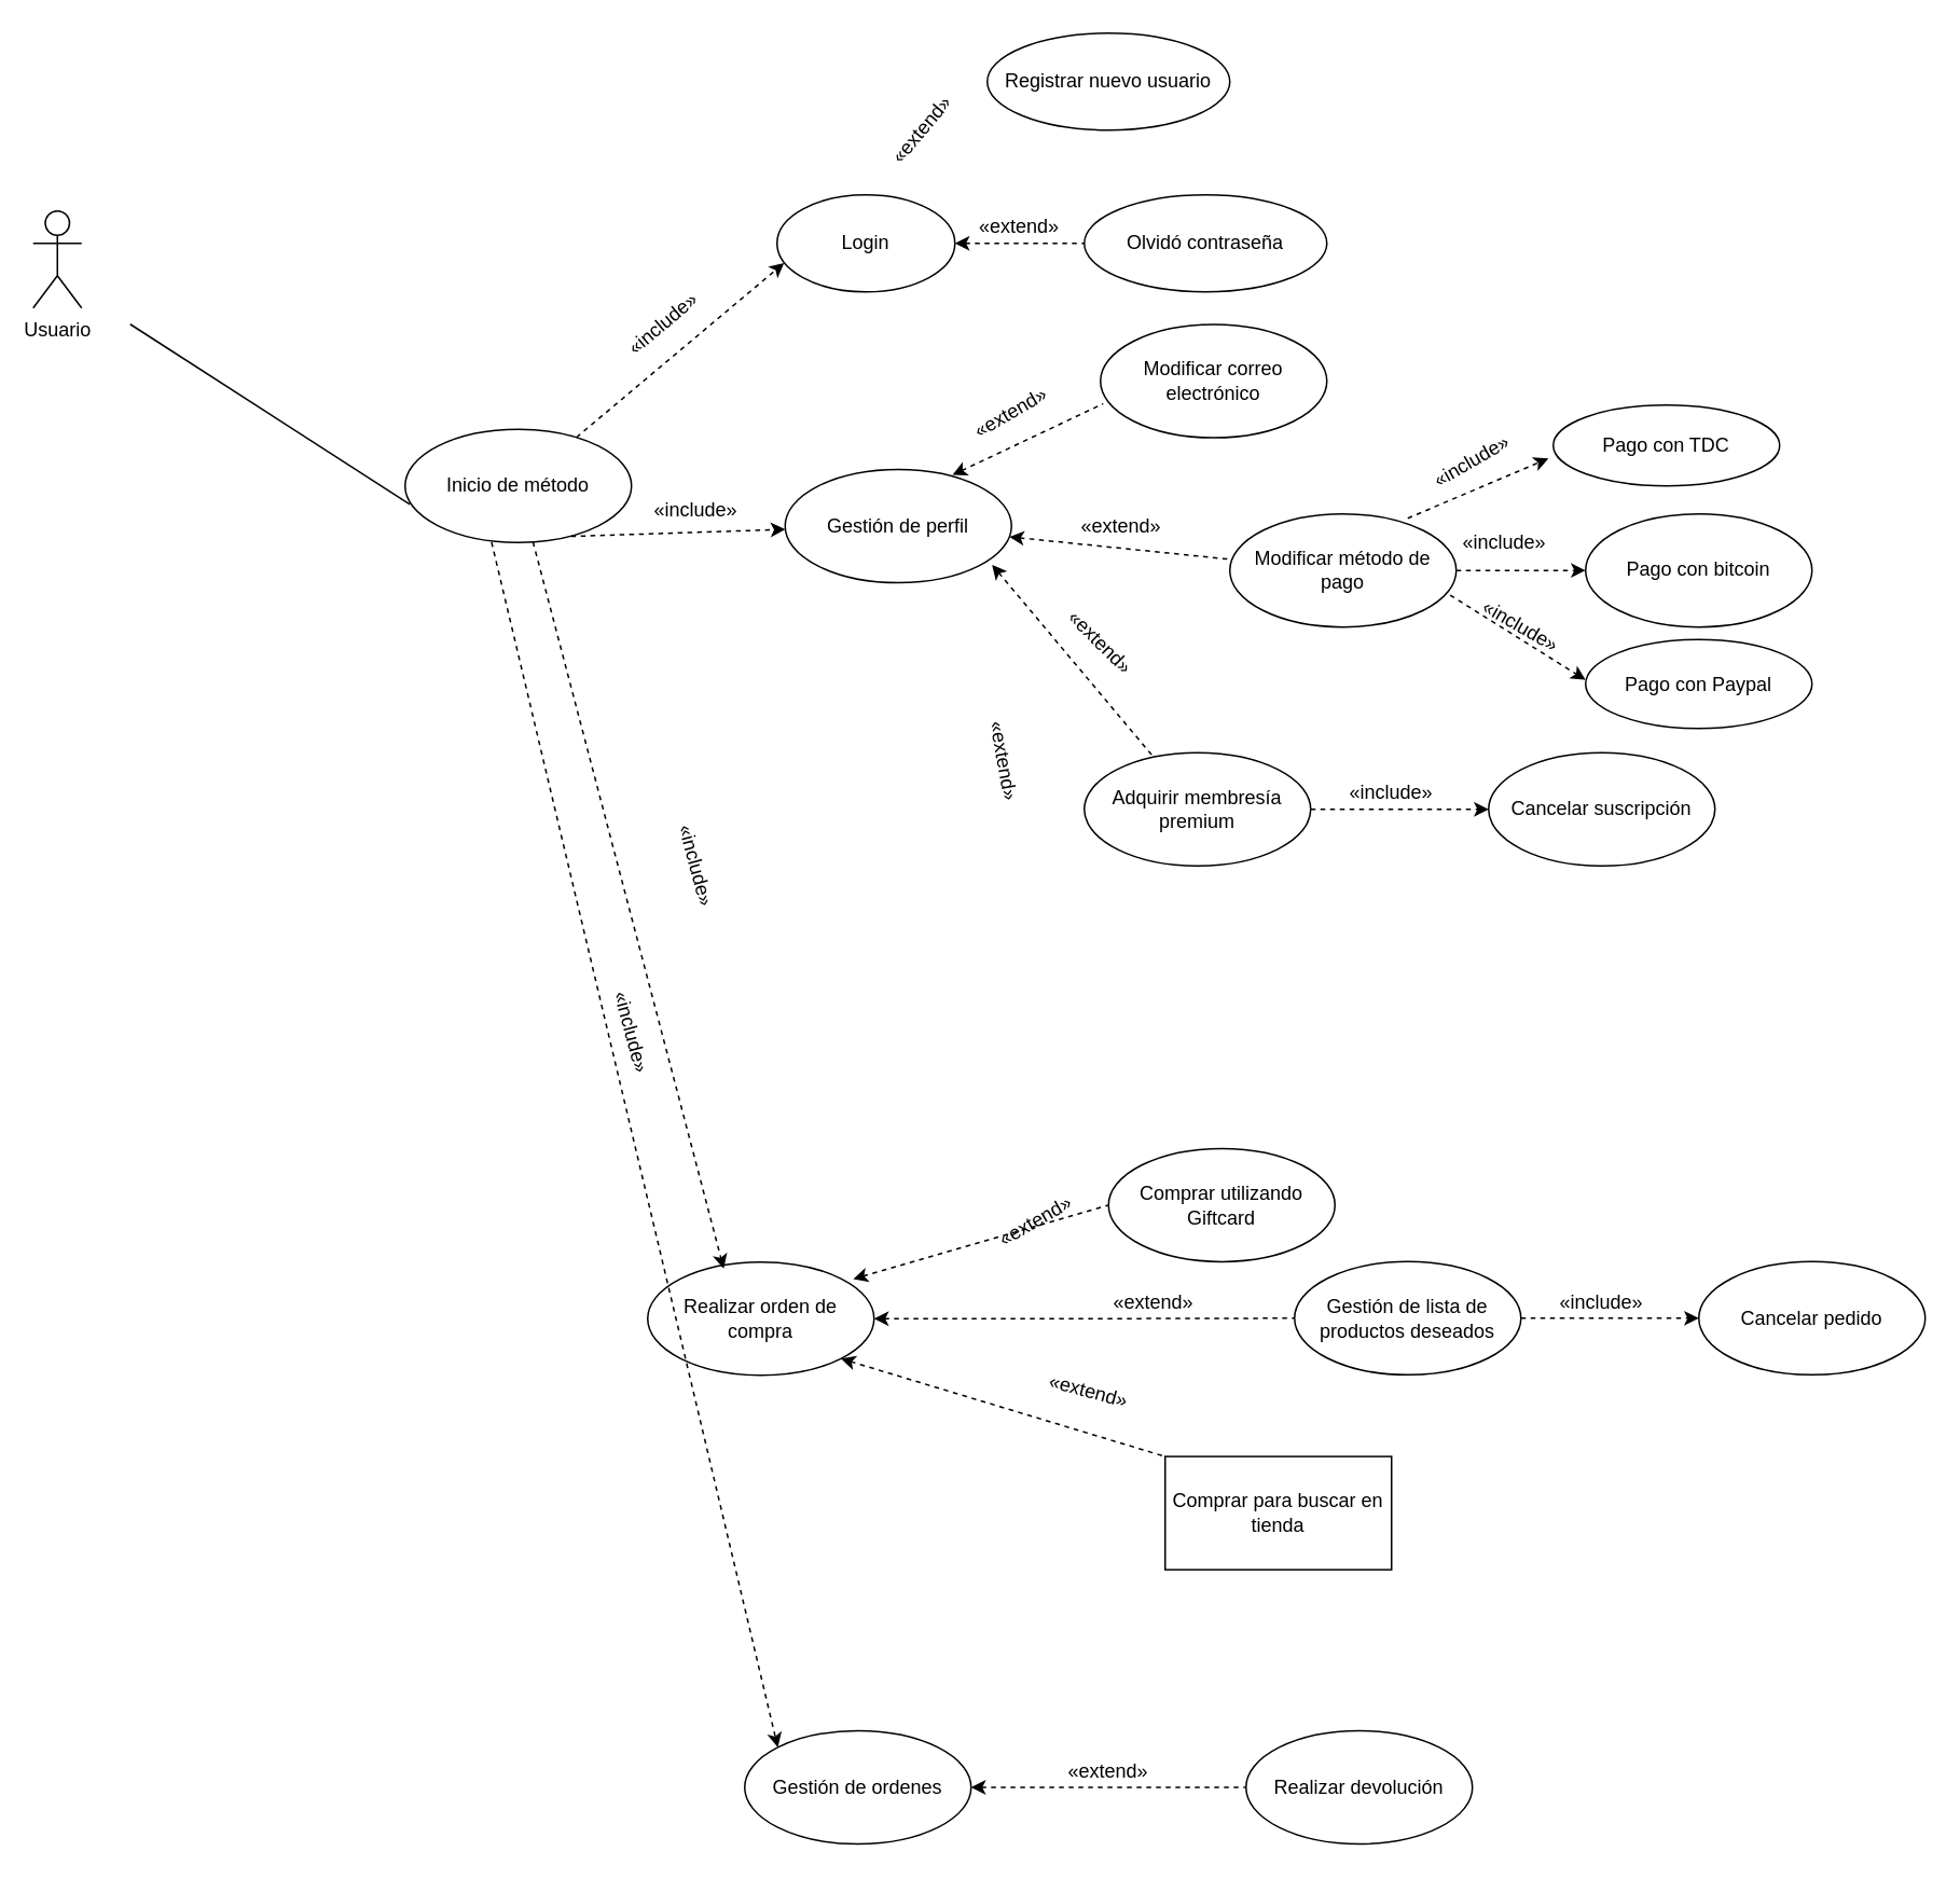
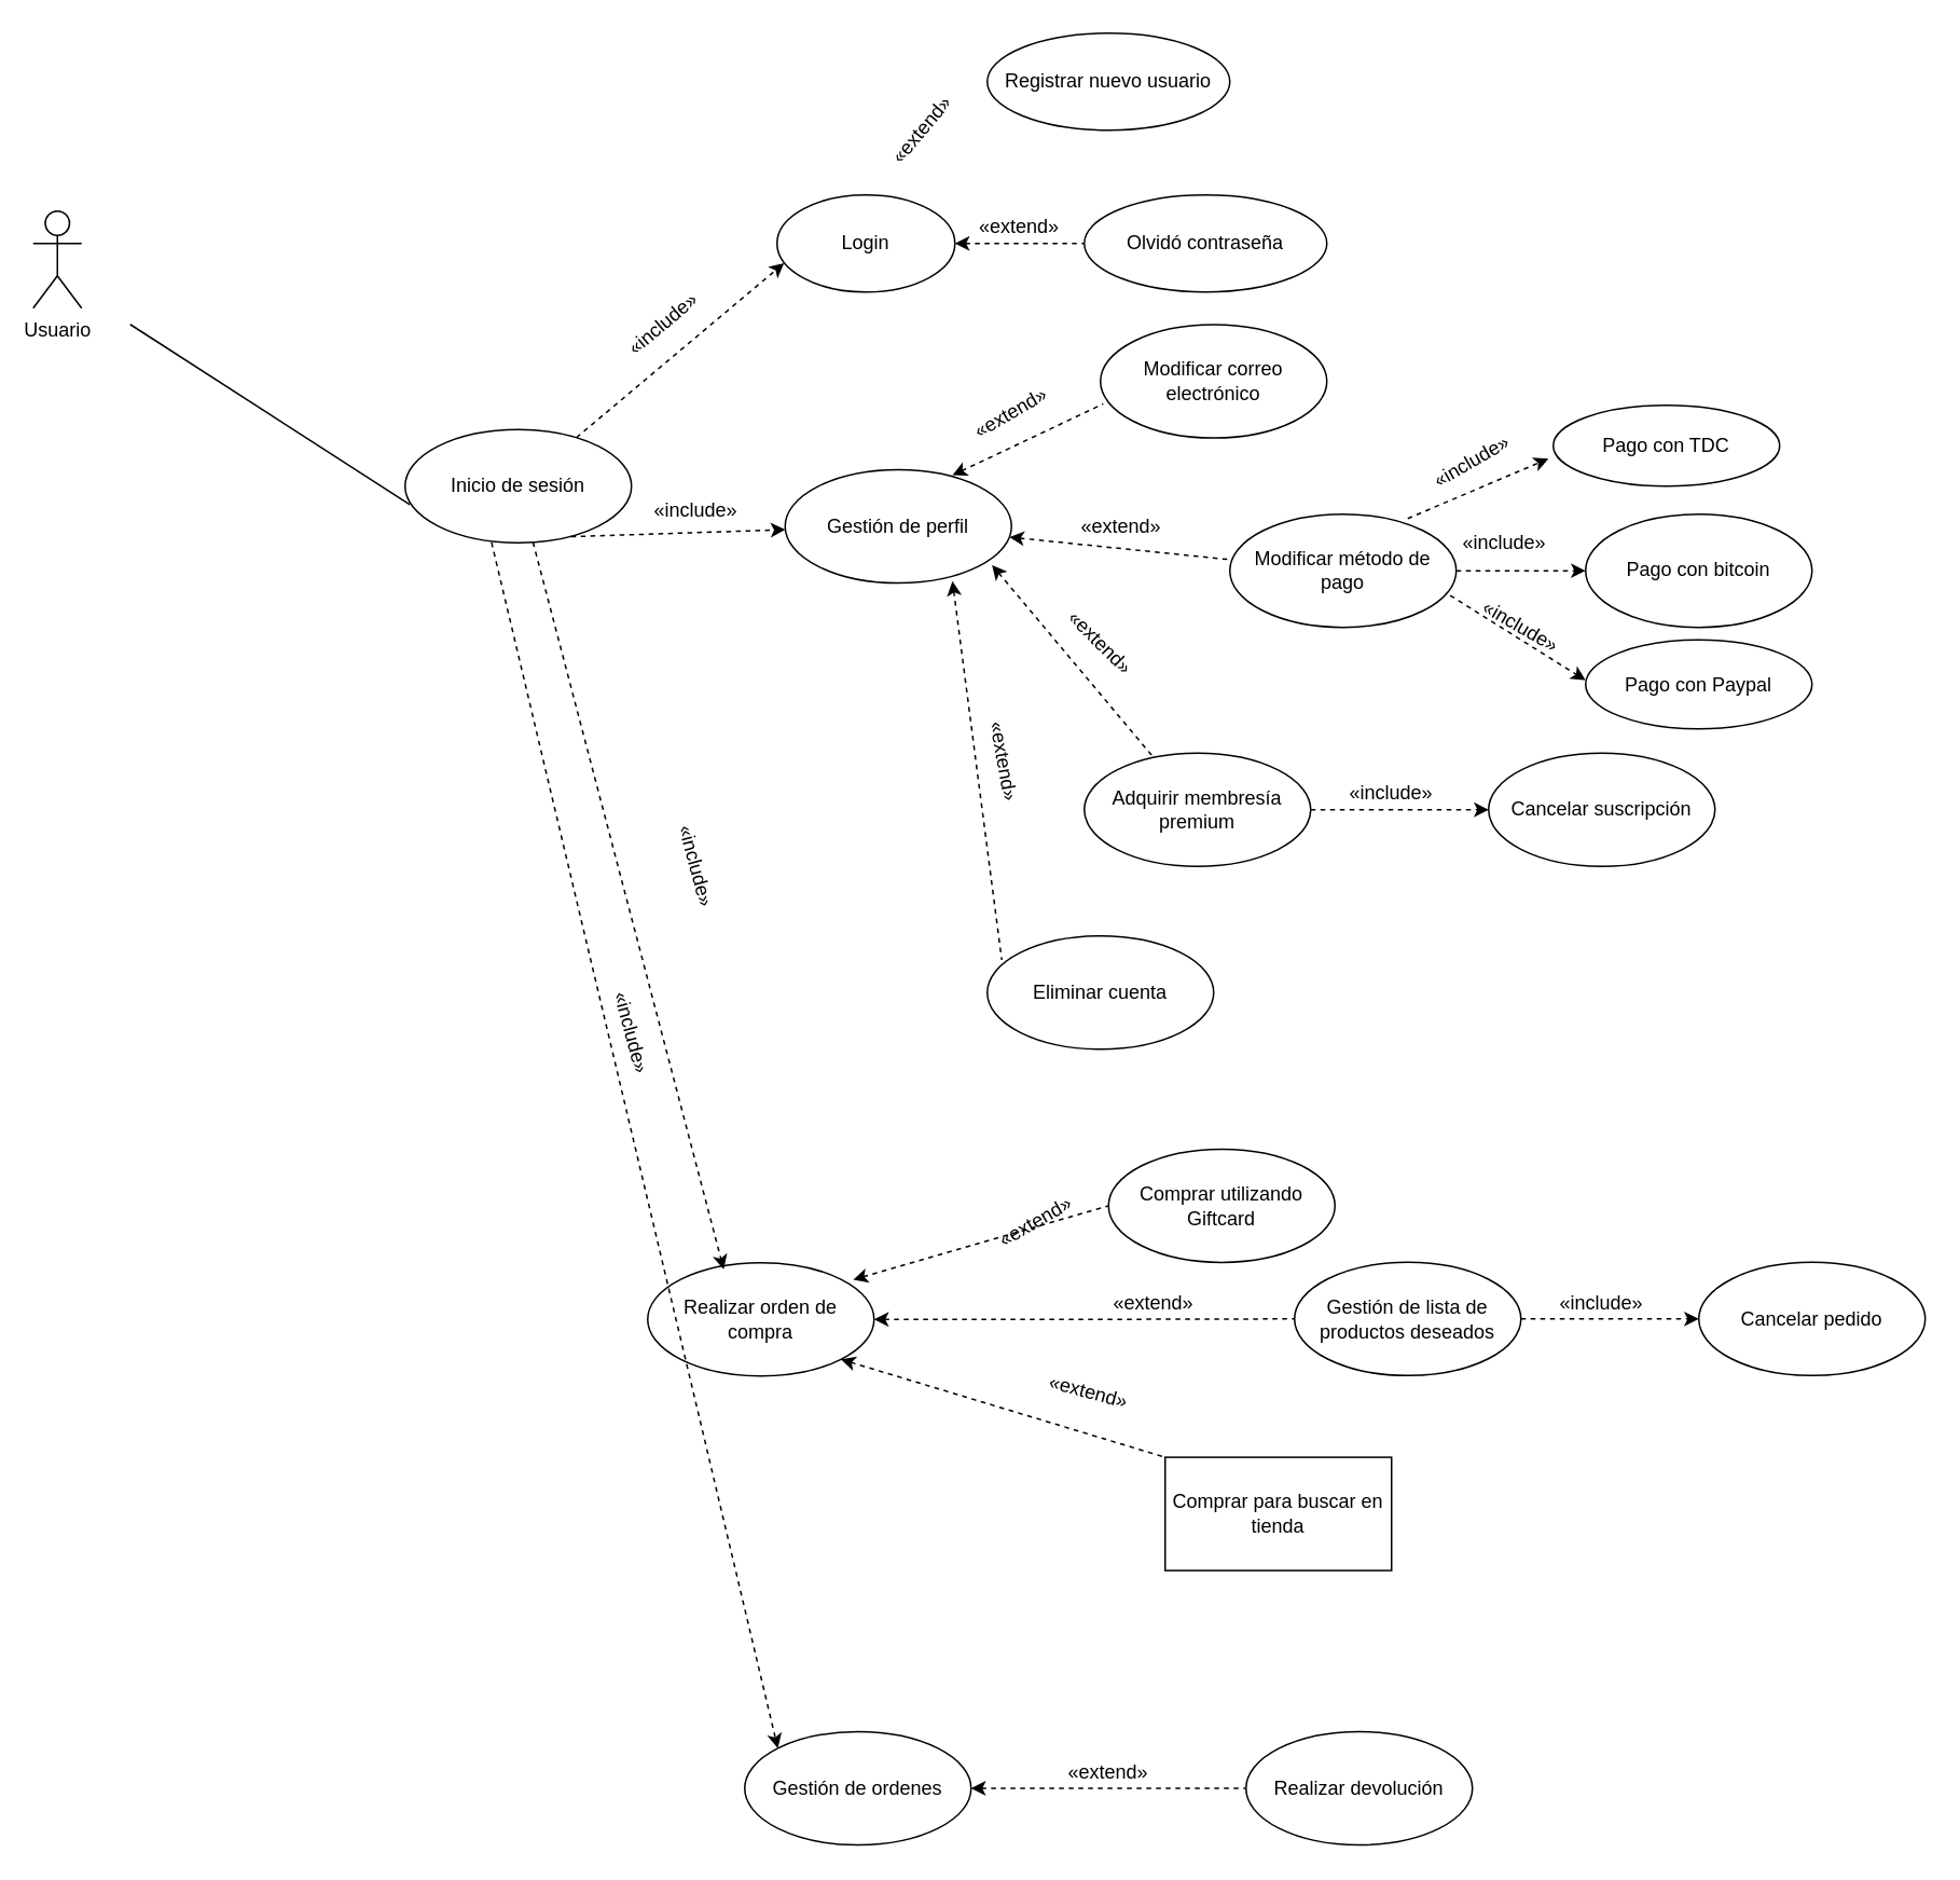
- <mxCell id="4" value="Inicio de método" style="ellipse;whiteSpace=wrap;html=1;" parent="1" vertex="1"><mxGeometry x="250" y="265" width="140" height="70" as="geometry" /></mxCell>
+ <mxCell id="4" value="Inicio de sesión" style="ellipse;whiteSpace=wrap;html=1;" parent="1" vertex="1"><mxGeometry x="250" y="265" width="140" height="70" as="geometry" /></mxCell>
+ <mxCell id="28" value="" style="endArrow=none;dashed=1;html=1;startArrow=classic;startFill=1;exitX=0.739;exitY=0.984;exitDx=0;exitDy=0;exitPerimeter=0;entryX=0.064;entryY=0.212;entryDx=0;entryDy=0;entryPerimeter=0;" parent="1" source="13" target="27" edge="1"><mxGeometry width="50" height="50" relative="1" as="geometry"><mxPoint x="353.5" y="668.5" as="sourcePoint" /><mxPoint x="486.15" y="725.341" as="targetPoint" /></mxGeometry></mxCell>
+ <mxCell id="27" value="Eliminar cuenta" style="ellipse;whiteSpace=wrap;html=1;" parent="1" vertex="1"><mxGeometry x="610" y="578" width="140" height="70" as="geometry" /></mxCell>
